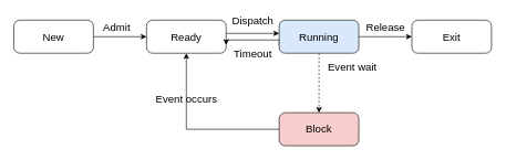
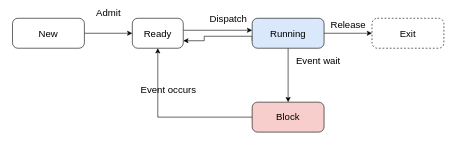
- <mxCell id="18" value="Admit" style="text;html=1;align=center;verticalAlign=middle;resizable=0;points=[];autosize=1;fontSize=16;fontColor=#000000;" vertex="1" parent="1"><mxGeometry x="145" y="30" width="60" height="20" as="geometry" /></mxCell>
+ <mxCell id="18" value="Admit" style="text;html=1;align=center;verticalAlign=middle;resizable=0;points=[];autosize=1;fontSize=16;fontColor=#000000;" vertex="1" parent="1"><mxGeometry x="150" y="10" width="60" height="20" as="geometry" /></mxCell>
- <mxCell id="5" value="Ready" style="rounded=1;whiteSpace=wrap;html=1;arcSize=18;fontSize=16;" vertex="1" parent="1"><mxGeometry x="220" y="30" width="120" height="50" as="geometry" /></mxCell>
+ <mxCell id="5" value="Ready" style="rounded=1;whiteSpace=wrap;html=1;arcSize=18;fontSize=16;" vertex="1" parent="1"><mxGeometry x="220" y="30" width="85" height="50" as="geometry" /></mxCell>
- <mxCell id="12" value="Exit" style="rounded=1;whiteSpace=wrap;html=1;arcSize=18;fontSize=16;" vertex="1" parent="1"><mxGeometry x="620" y="30" width="120" height="50" as="geometry" /></mxCell>
+ <mxCell id="12" value="Exit" style="rounded=1;whiteSpace=wrap;html=1;arcSize=18;fontSize=16;dashed=1;" vertex="1" parent="1"><mxGeometry x="620" y="30" width="120" height="50" as="geometry" /></mxCell>
- <mxCell id="16" value="Timeout" style="text;html=1;align=center;verticalAlign=middle;resizable=0;points=[];autosize=1;fontSize=16;fontColor=#000000;" vertex="1" parent="1"><mxGeometry x="345" y="70" width="70" height="20" as="geometry" /></mxCell>
- <mxCell id="7" value="" style="edgeStyle=orthogonalEdgeStyle;rounded=0;orthogonalLoop=1;jettySize=auto;html=1;fontSize=16;dashed=1;" edge="1" parent="1" source="9" target="11"><mxGeometry relative="1" as="geometry" /></mxCell>
+ <mxCell id="7" value="" style="edgeStyle=orthogonalEdgeStyle;rounded=0;orthogonalLoop=1;jettySize=auto;html=1;fontSize=16;" edge="1" parent="1" source="9" target="11"><mxGeometry relative="1" as="geometry" /></mxCell>
